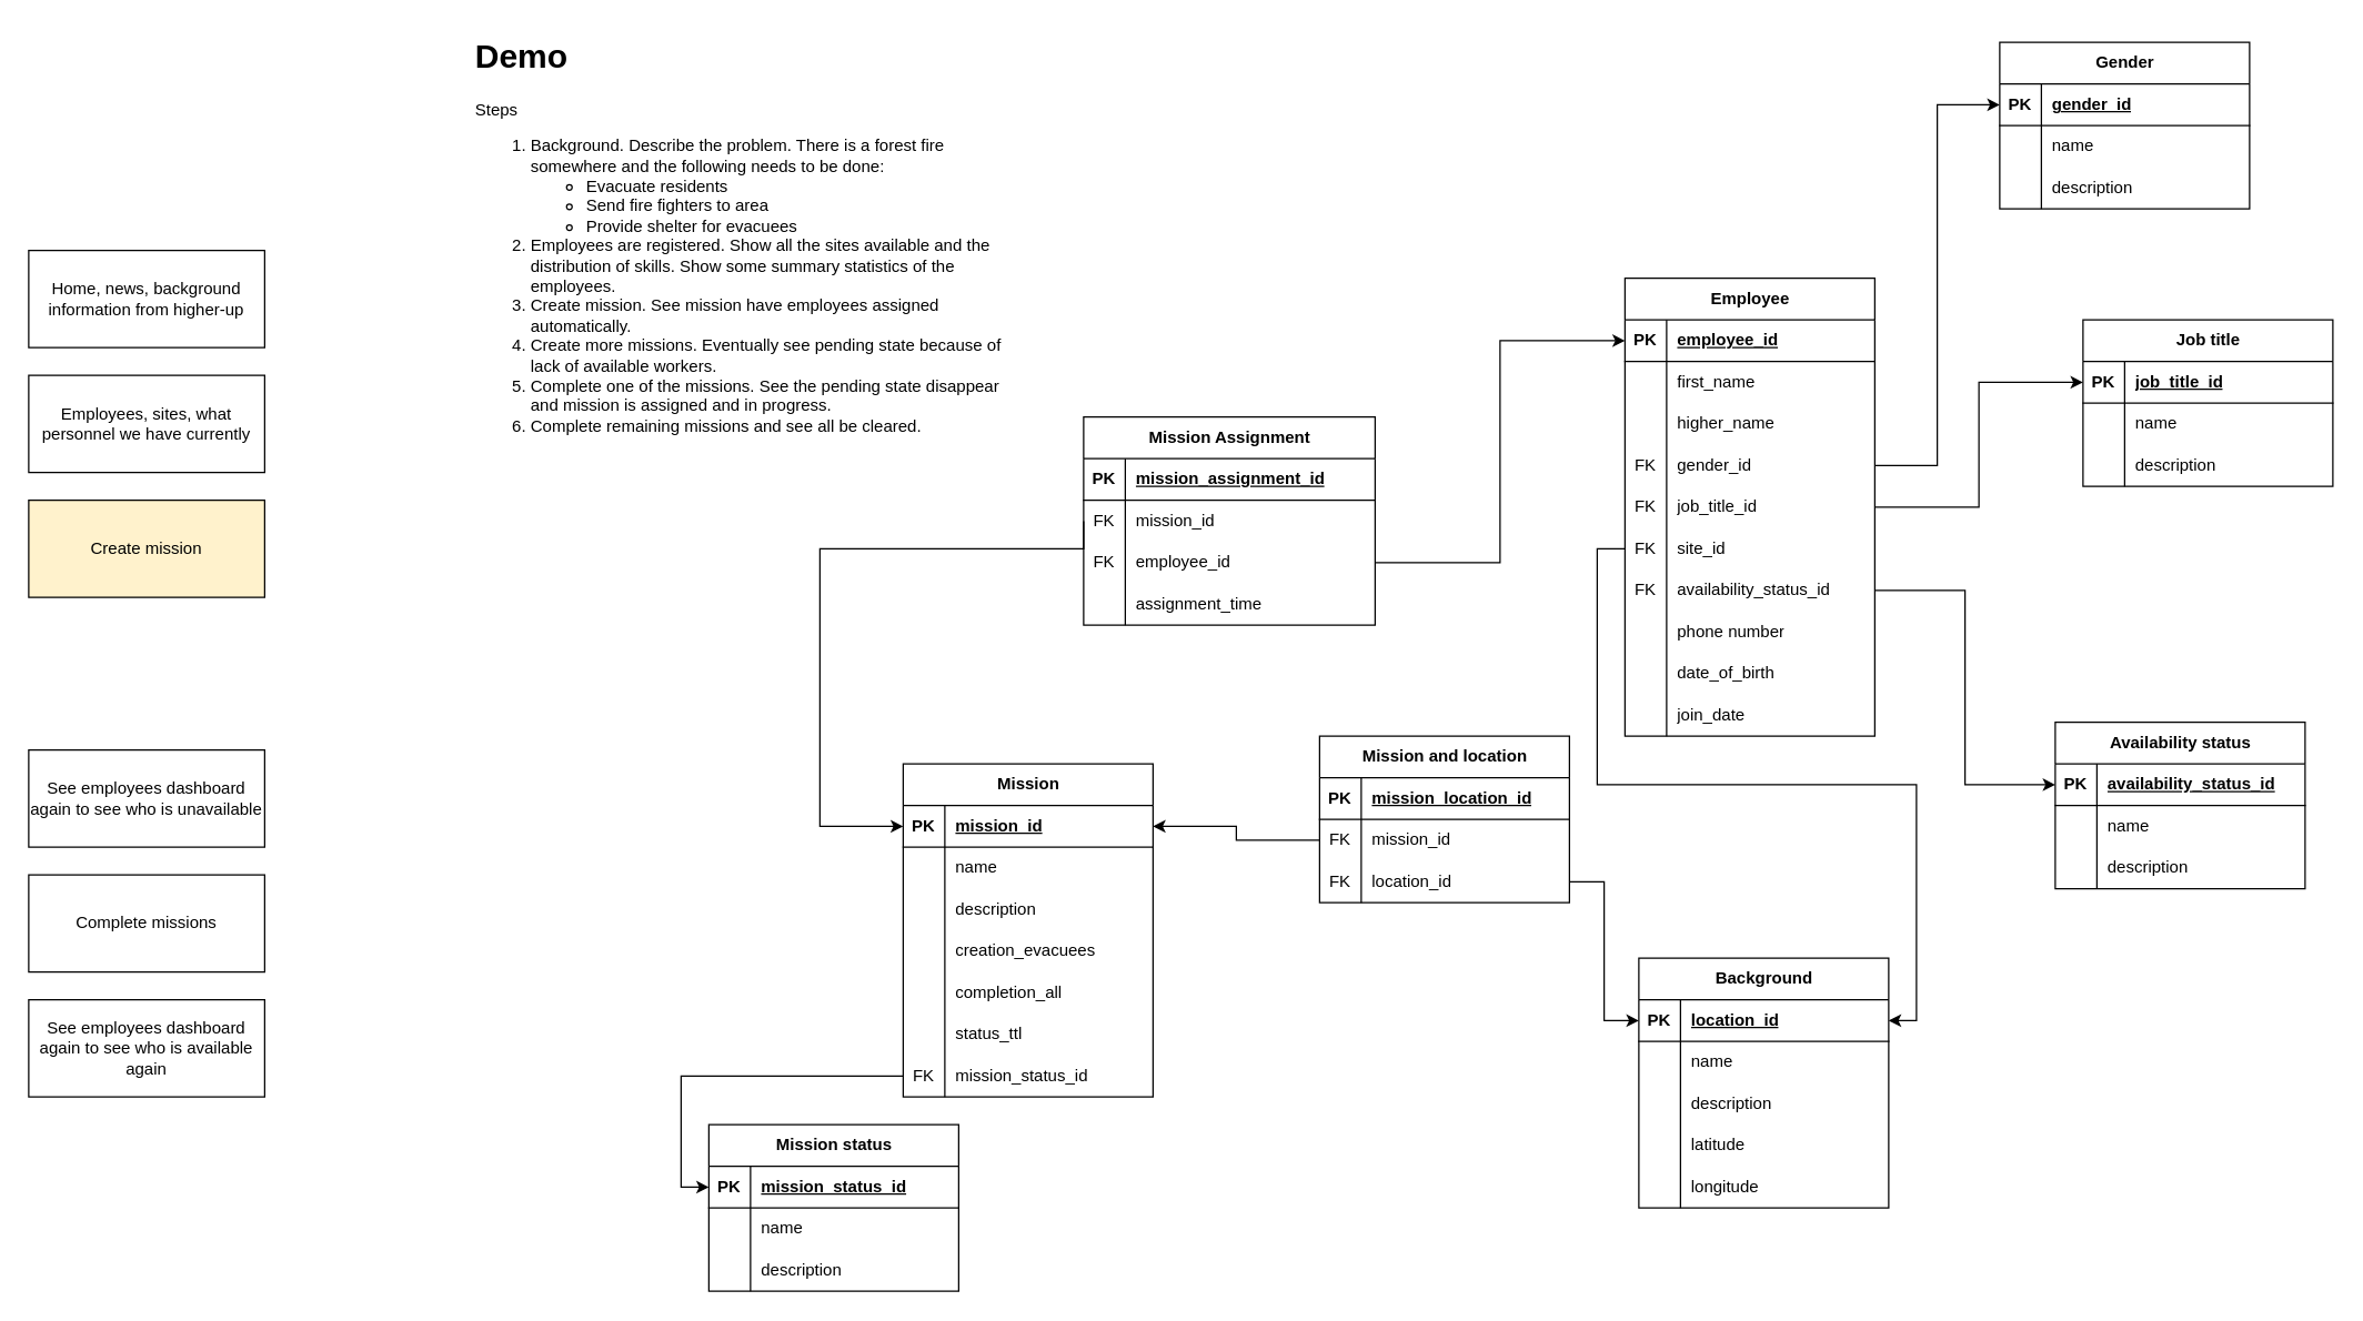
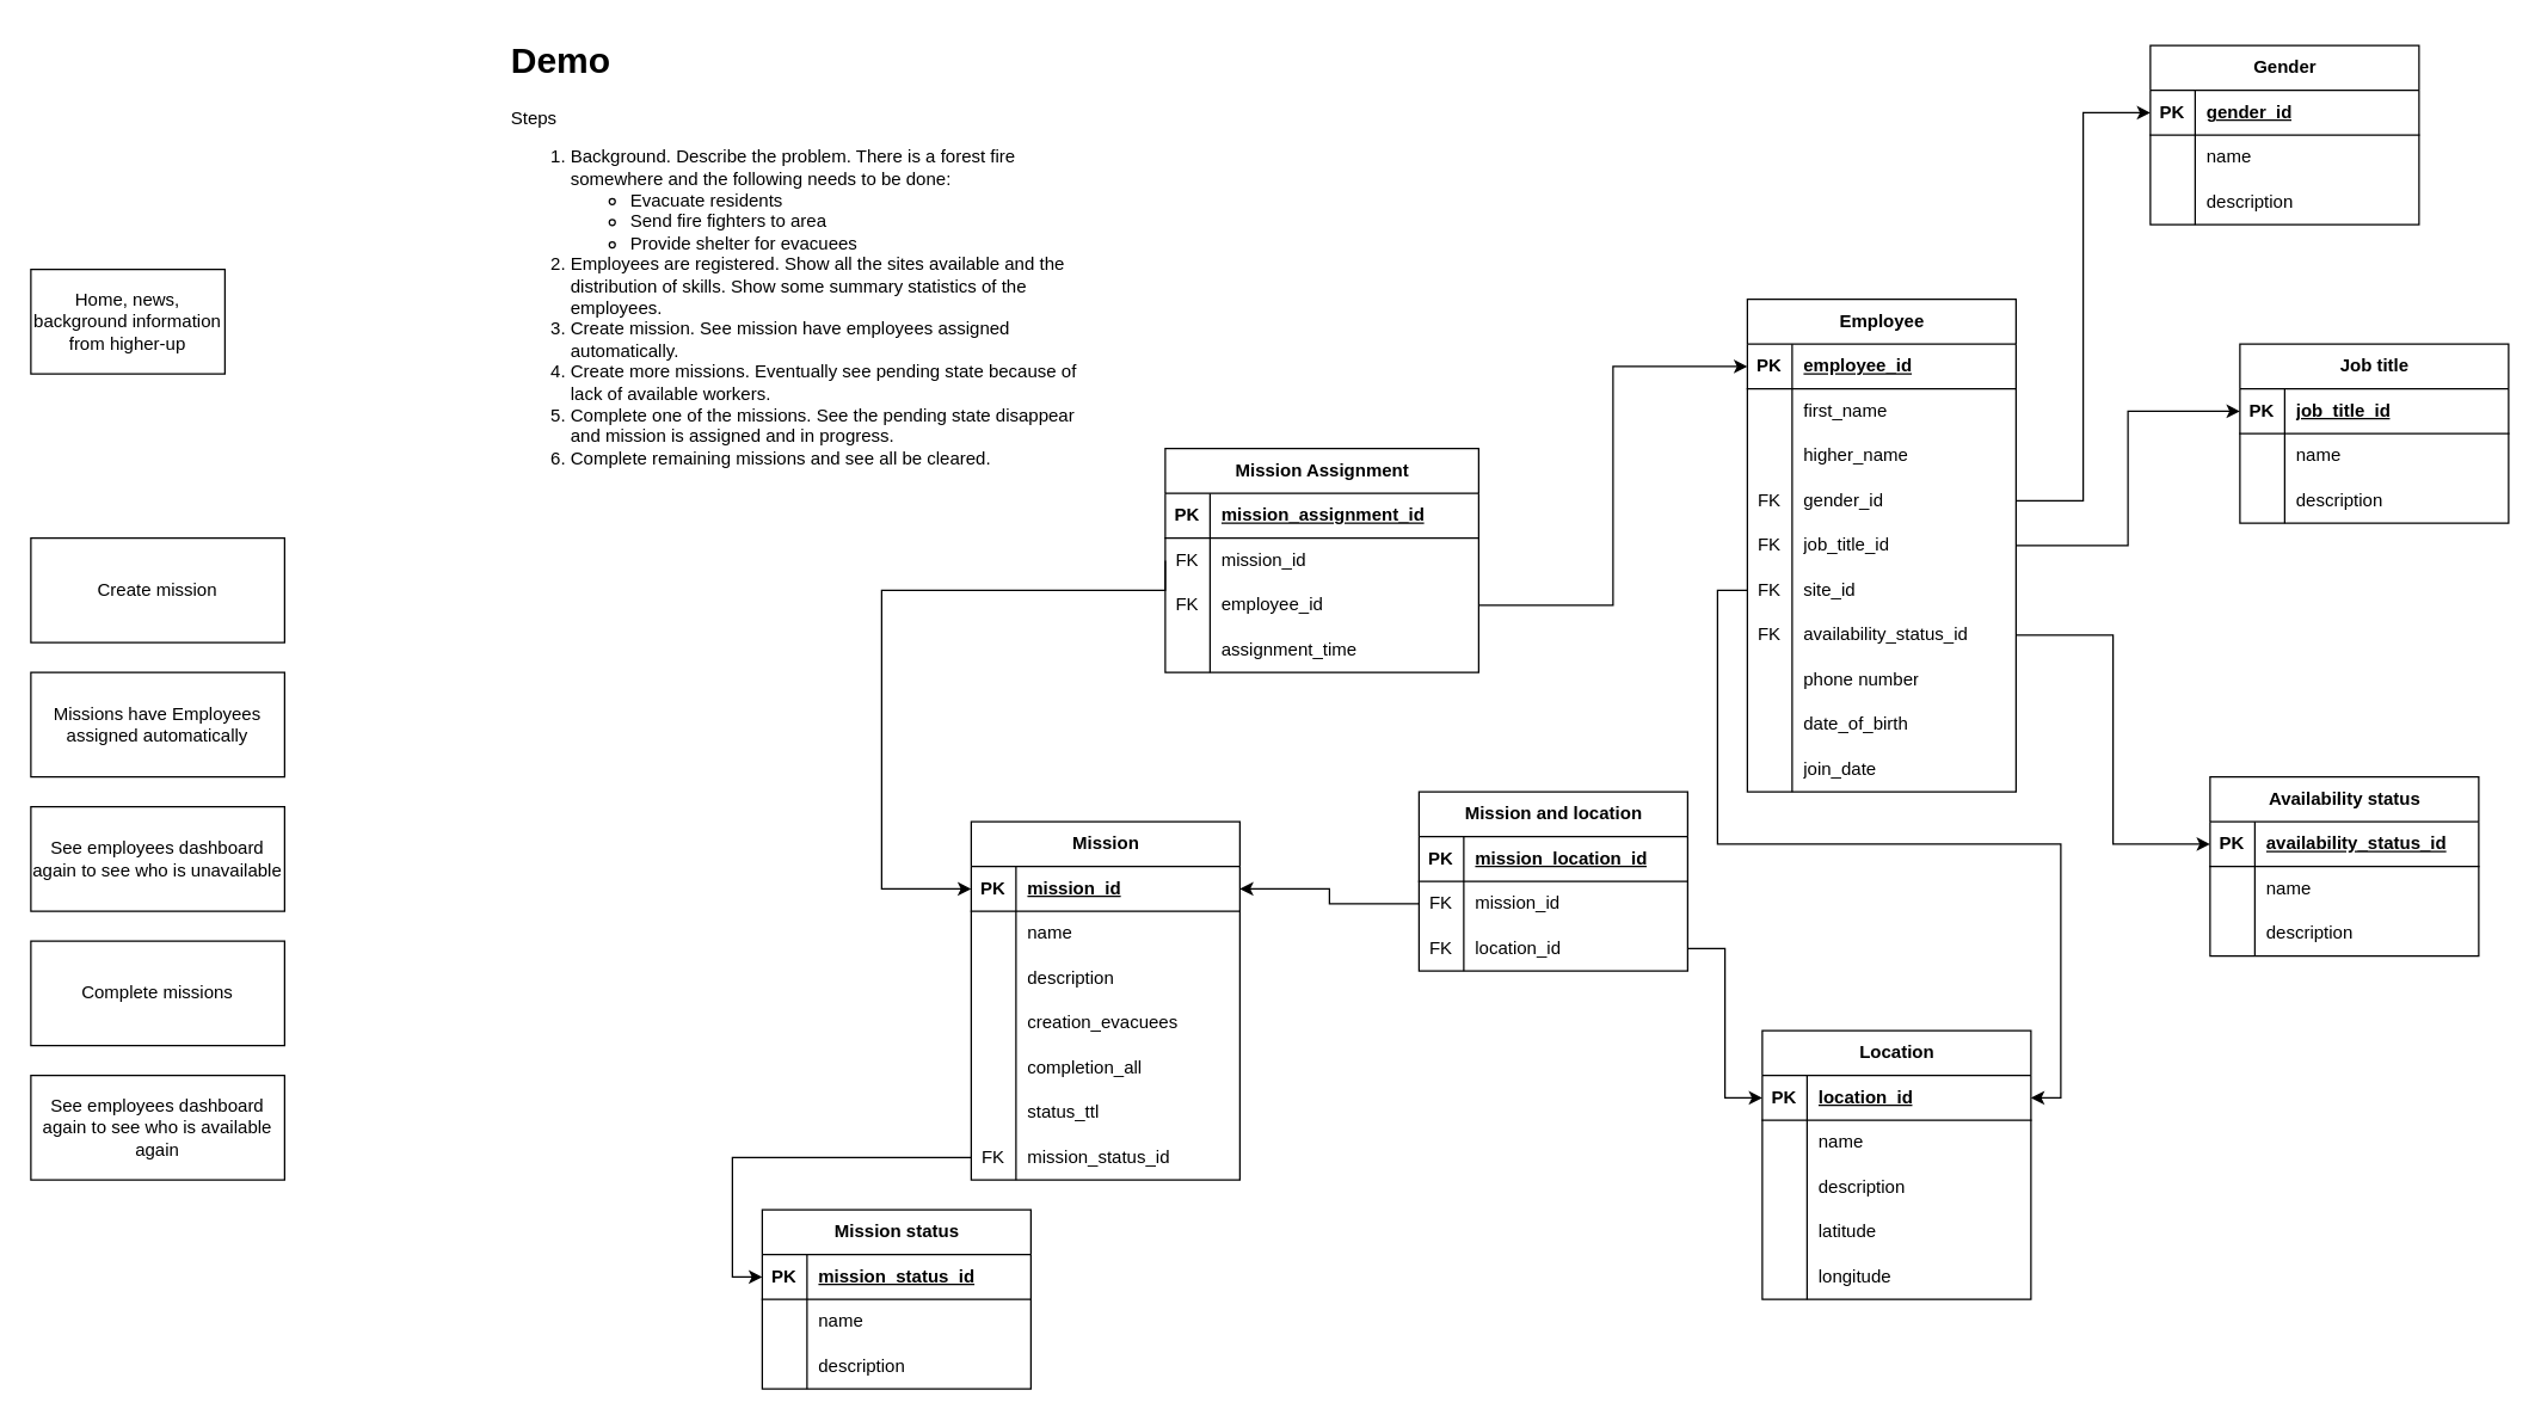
- <mxCell id="144" value="Home, news, background information from higher-up" style="rounded=0;whiteSpace=wrap;html=1;" parent="1" vertex="1"><mxGeometry x="20" y="180" width="170" height="70" as="geometry" /></mxCell>
+ <mxCell id="144" value="Home, news, background information from higher-up" style="rounded=0;whiteSpace=wrap;html=1;" parent="1" vertex="1"><mxGeometry x="20" y="180" width="130" height="70" as="geometry" /></mxCell>
- <mxCell id="145" value="Employees, sites, what personnel we have currently" style="rounded=0;whiteSpace=wrap;html=1;" parent="1" vertex="1"><mxGeometry x="20" y="270" width="170" height="70" as="geometry" /></mxCell>
- <mxCell id="146" value="Create mission" style="rounded=0;whiteSpace=wrap;html=1;fillColor=#fff2cc;" parent="1" vertex="1"><mxGeometry x="20" y="360" width="170" height="70" as="geometry" /></mxCell>
+ <mxCell id="146" value="Create mission" style="rounded=0;whiteSpace=wrap;html=1;" parent="1" vertex="1"><mxGeometry x="20" y="360" width="170" height="70" as="geometry" /></mxCell>
+ <mxCell id="147" value="Missions have Employees assigned automatically" style="rounded=0;whiteSpace=wrap;html=1;" parent="1" vertex="1"><mxGeometry x="20" y="450" width="170" height="70" as="geometry" /></mxCell>
- <mxCell id="43" value="Background" style="shape=table;startSize=30;container=1;collapsible=1;childLayout=tableLayout;fixedRows=1;rowLines=0;fontStyle=1;align=center;resizeLast=1;html=1;" parent="1" vertex="1"><mxGeometry x="1180" y="690" width="180" height="180" as="geometry" /></mxCell>
+ <mxCell id="43" value="Location" style="shape=table;startSize=30;container=1;collapsible=1;childLayout=tableLayout;fixedRows=1;rowLines=0;fontStyle=1;align=center;resizeLast=1;html=1;" parent="1" vertex="1"><mxGeometry x="1180" y="690" width="180" height="180" as="geometry" /></mxCell>
